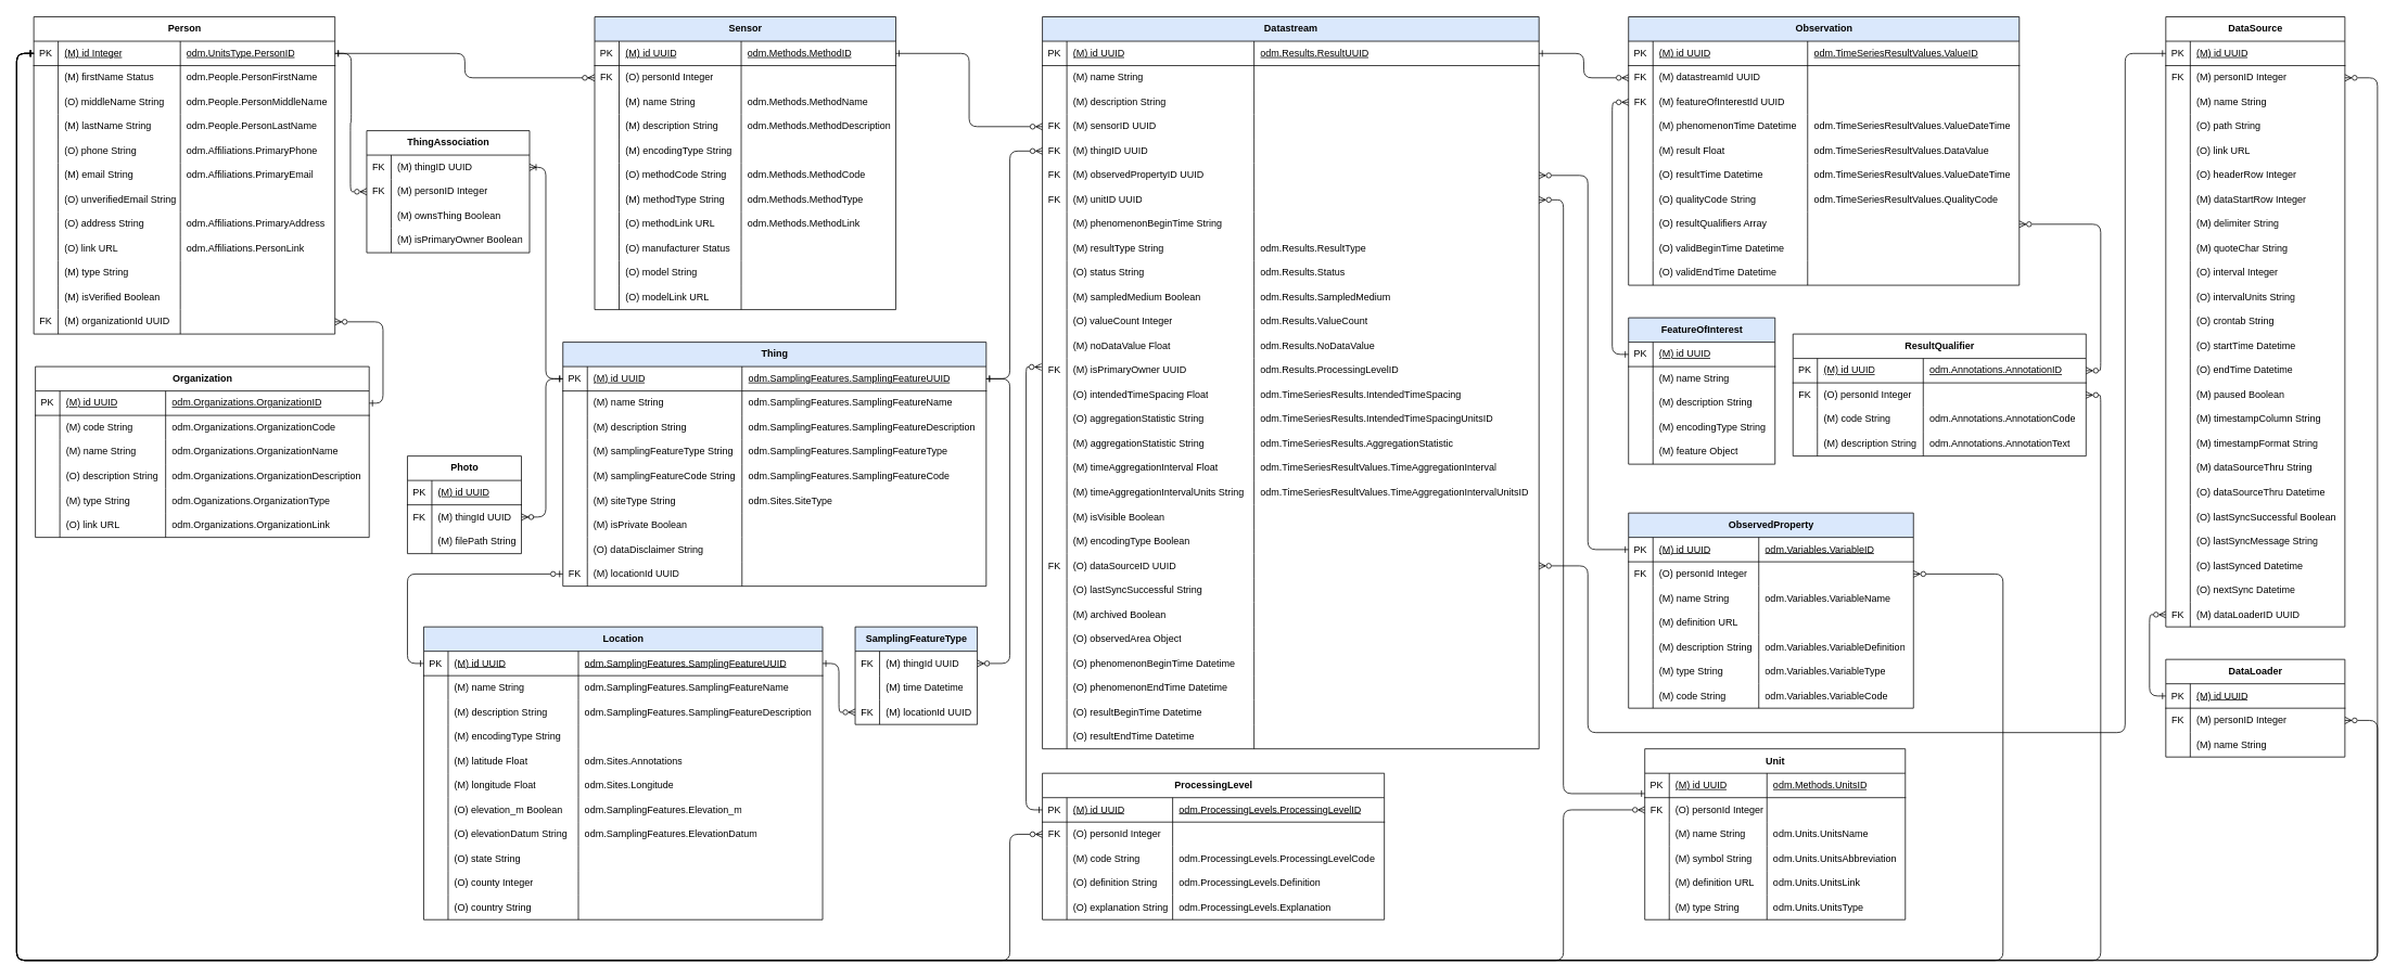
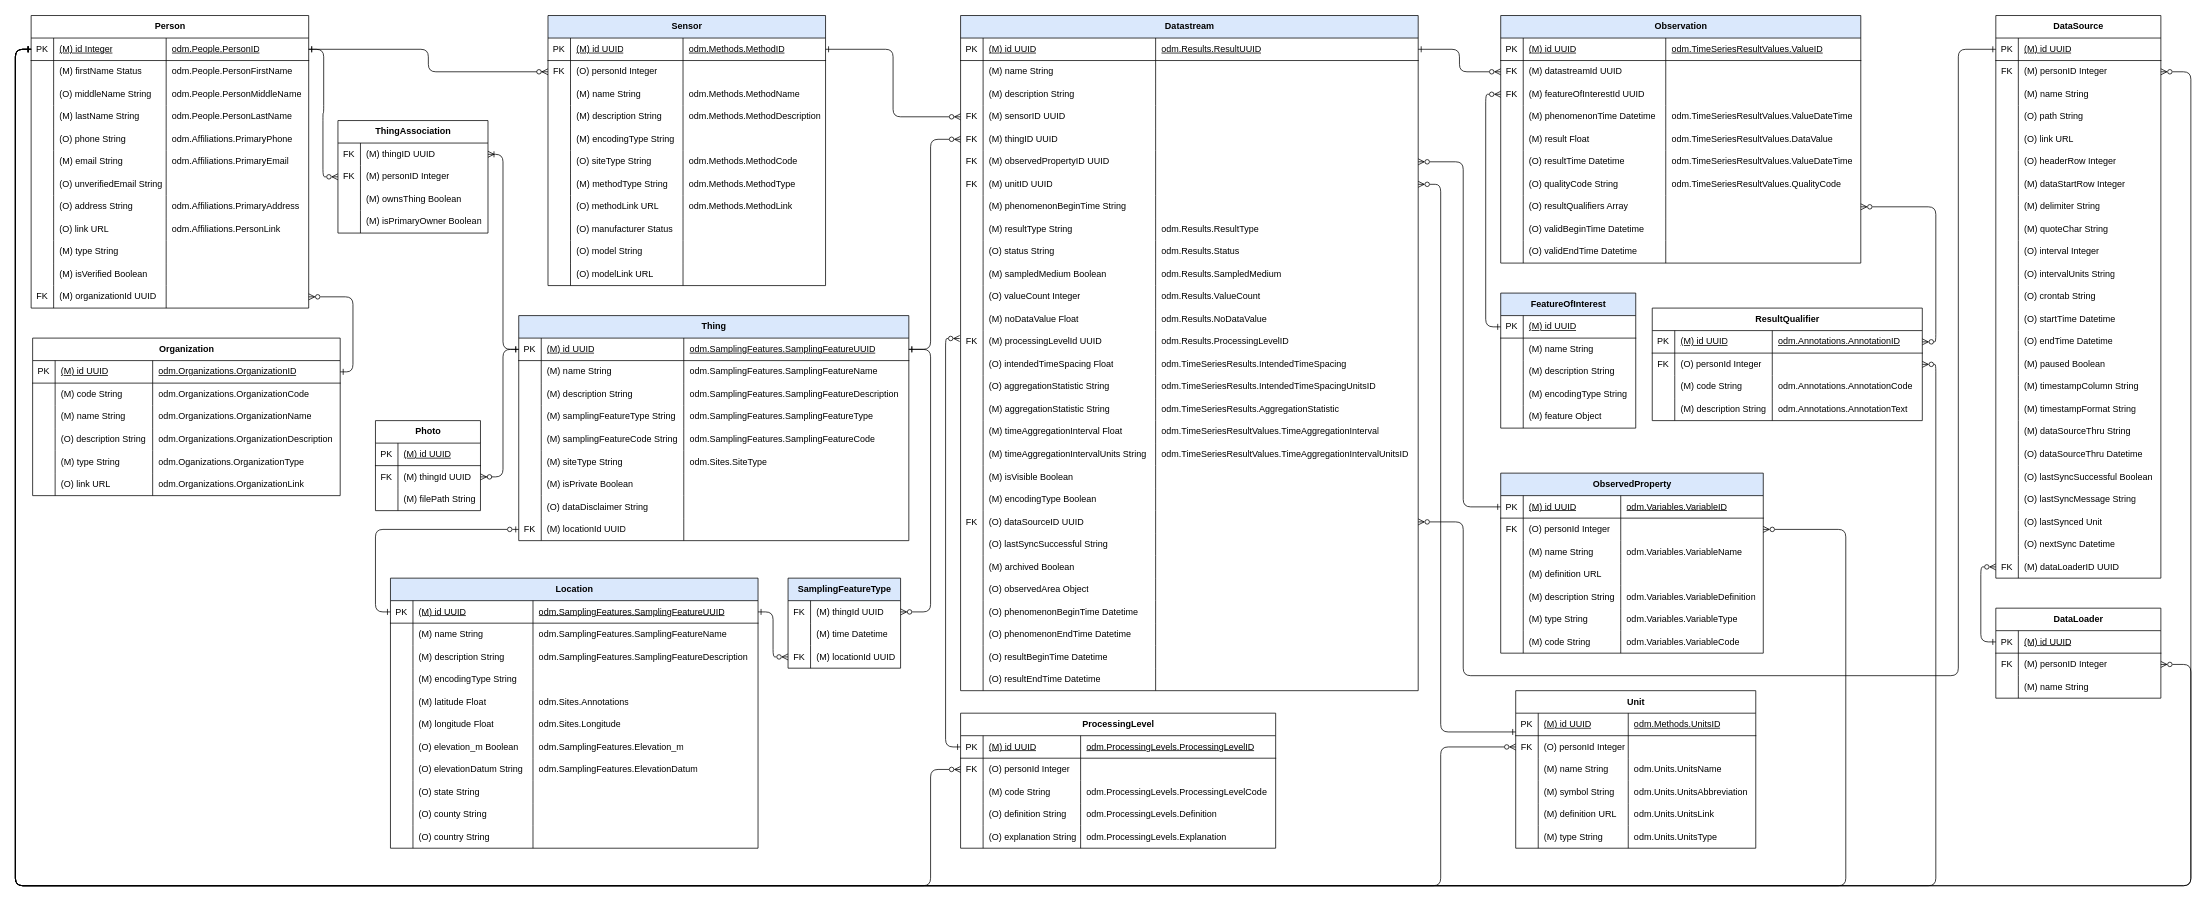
- <mxCell id="7" value="odm.UnitsType.PersonID" style="shape=partialRectangle;connectable=0;fillColor=none;top=0;left=0;bottom=0;right=0;align=left;spacingLeft=6;fontStyle=4;overflow=hidden;whiteSpace=wrap;html=1;fontSize=12;" parent="4" vertex="1"><mxGeometry x="180" width="190" height="30" as="geometry"><mxRectangle width="190" height="30" as="alternateBounds" /></mxGeometry></mxCell>
+ <mxCell id="7" value="odm.People.PersonID" style="shape=partialRectangle;connectable=0;fillColor=none;top=0;left=0;bottom=0;right=0;align=left;spacingLeft=6;fontStyle=4;overflow=hidden;whiteSpace=wrap;html=1;fontSize=12;" parent="4" vertex="1"><mxGeometry x="180" width="190" height="30" as="geometry"><mxRectangle width="190" height="30" as="alternateBounds" /></mxGeometry></mxCell>
- <mxCell id="219" value="(O) methodCode String" style="shape=partialRectangle;connectable=0;fillColor=none;top=0;left=0;bottom=0;right=0;align=left;spacingLeft=6;overflow=hidden;whiteSpace=wrap;html=1;fontSize=12;" parent="217" vertex="1"><mxGeometry x="30" width="150" height="30" as="geometry"><mxRectangle width="150" height="30" as="alternateBounds" /></mxGeometry></mxCell>
+ <mxCell id="219" value="(O) siteType String" style="shape=partialRectangle;connectable=0;fillColor=none;top=0;left=0;bottom=0;right=0;align=left;spacingLeft=6;overflow=hidden;whiteSpace=wrap;html=1;fontSize=12;" parent="217" vertex="1"><mxGeometry x="30" width="150" height="30" as="geometry"><mxRectangle width="150" height="30" as="alternateBounds" /></mxGeometry></mxCell>
- <mxCell id="297" value="(M) isPrimaryOwner UUID" style="shape=partialRectangle;connectable=0;fillColor=none;top=0;left=0;bottom=0;right=0;align=left;spacingLeft=6;overflow=hidden;whiteSpace=wrap;html=1;fontSize=12;" parent="295" vertex="1"><mxGeometry x="30" width="230" height="30" as="geometry"><mxRectangle width="230" height="30" as="alternateBounds" /></mxGeometry></mxCell>
+ <mxCell id="297" value="(M) processingLevelId UUID" style="shape=partialRectangle;connectable=0;fillColor=none;top=0;left=0;bottom=0;right=0;align=left;spacingLeft=6;overflow=hidden;whiteSpace=wrap;html=1;fontSize=12;" parent="295" vertex="1"><mxGeometry x="30" width="230" height="30" as="geometry"><mxRectangle width="230" height="30" as="alternateBounds" /></mxGeometry></mxCell>
- <mxCell id="588" value="(O) lastSynced Datetime" style="shape=partialRectangle;connectable=0;fillColor=none;top=0;left=0;bottom=0;right=0;align=left;spacingLeft=6;overflow=hidden;whiteSpace=wrap;html=1;fontSize=12;" vertex="1" parent="586"><mxGeometry x="30" width="190" height="30" as="geometry"><mxRectangle width="190" height="30" as="alternateBounds" /></mxGeometry></mxCell>
+ <mxCell id="588" value="(O) lastSynced Unit" style="shape=partialRectangle;connectable=0;fillColor=none;top=0;left=0;bottom=0;right=0;align=left;spacingLeft=6;overflow=hidden;whiteSpace=wrap;html=1;fontSize=12;" vertex="1" parent="586"><mxGeometry x="30" width="190" height="30" as="geometry"><mxRectangle width="190" height="30" as="alternateBounds" /></mxGeometry></mxCell>
- <mxCell id="187" value="(O) county Integer" style="shape=partialRectangle;connectable=0;fillColor=none;top=0;left=0;bottom=0;right=0;align=left;spacingLeft=6;overflow=hidden;whiteSpace=wrap;html=1;fontSize=12;" parent="185" vertex="1"><mxGeometry x="30" width="160" height="30" as="geometry"><mxRectangle width="160" height="30" as="alternateBounds" /></mxGeometry></mxCell>
+ <mxCell id="187" value="(O) county String" style="shape=partialRectangle;connectable=0;fillColor=none;top=0;left=0;bottom=0;right=0;align=left;spacingLeft=6;overflow=hidden;whiteSpace=wrap;html=1;fontSize=12;" parent="185" vertex="1"><mxGeometry x="30" width="160" height="30" as="geometry"><mxRectangle width="160" height="30" as="alternateBounds" /></mxGeometry></mxCell>
